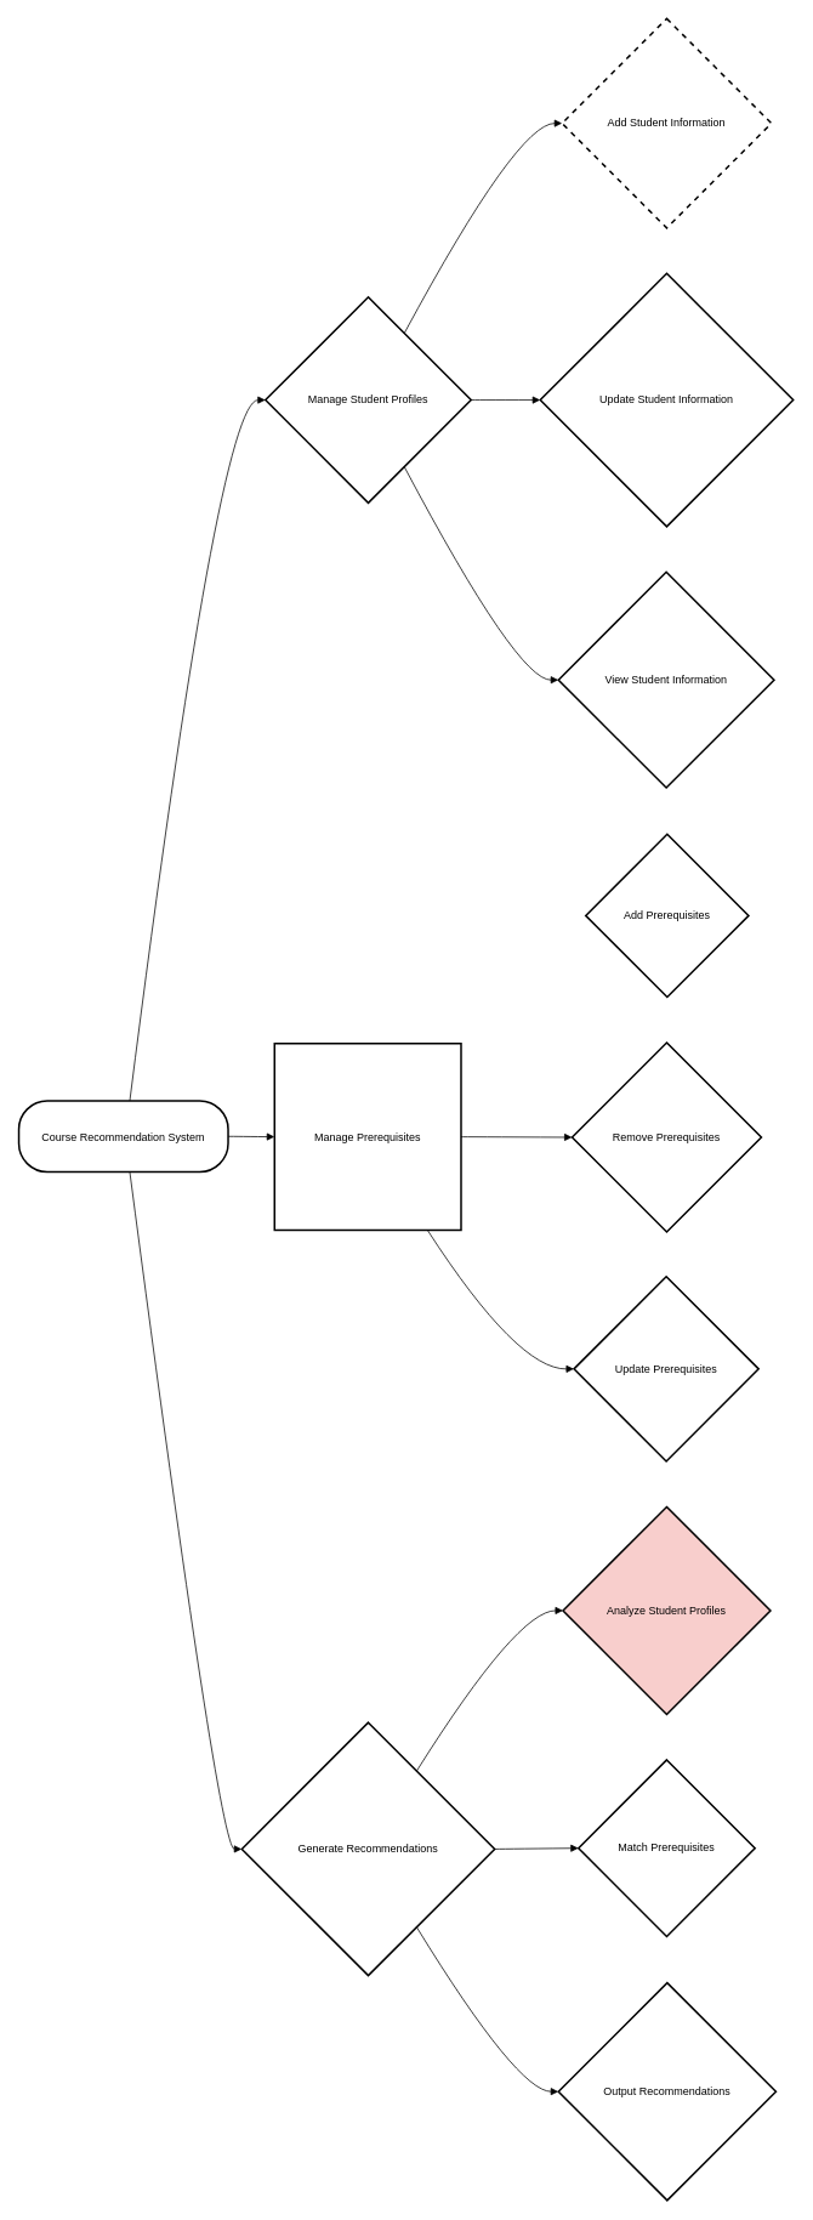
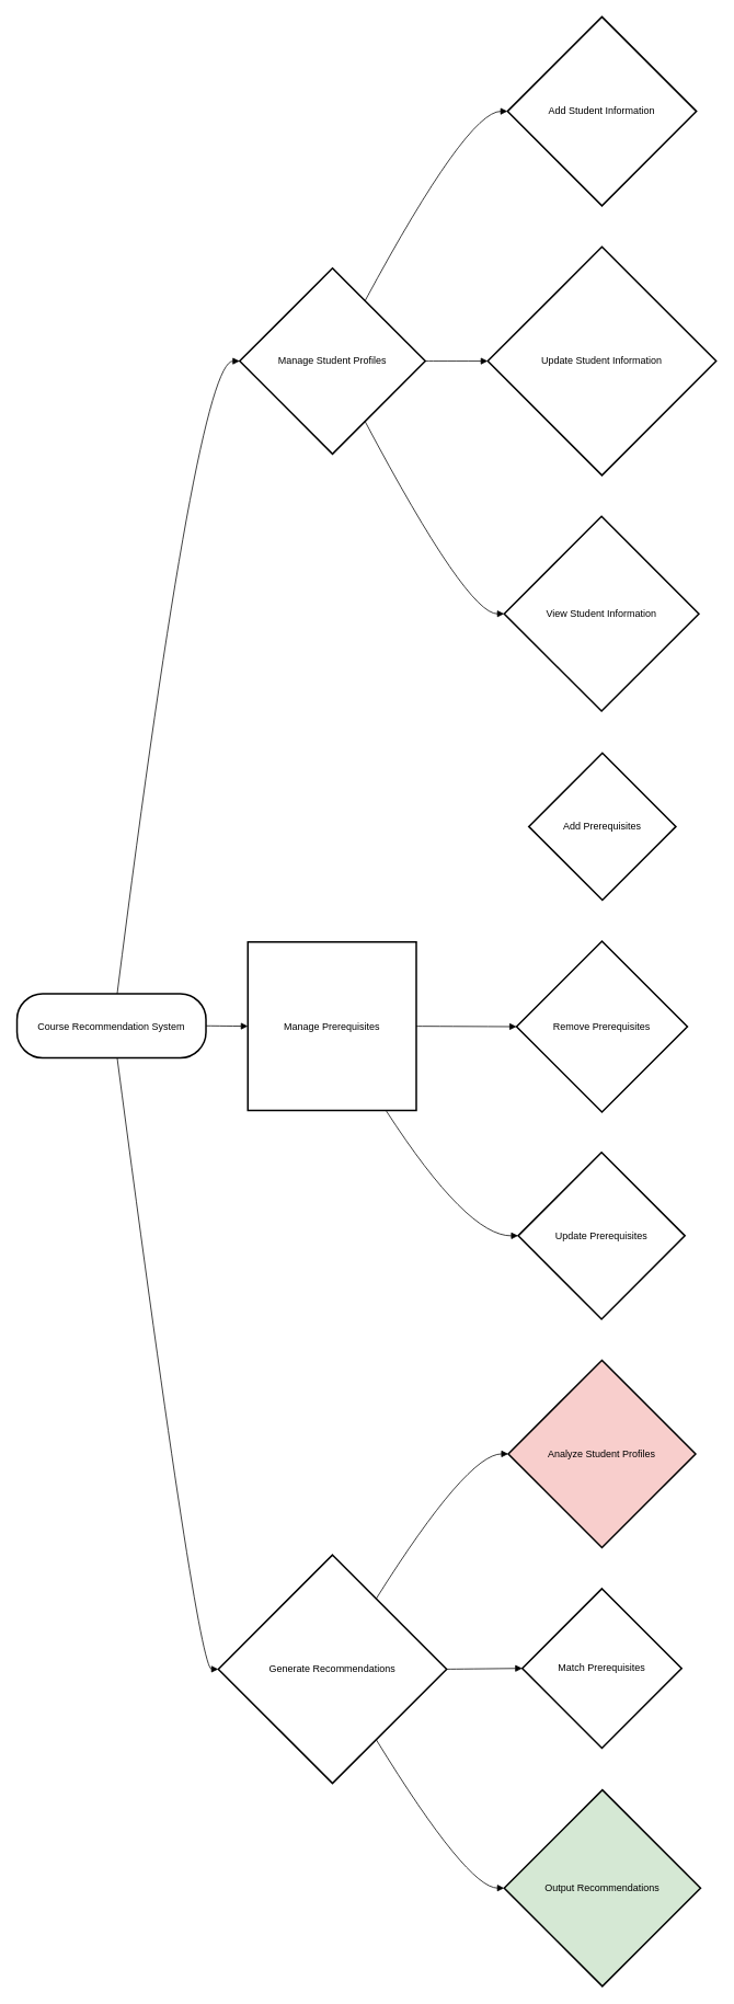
- <mxCell id="6" value="Add Student Information" style="rhombus;strokeWidth=2;whiteSpace=wrap;dashed=1;" vertex="1" parent="1"><mxGeometry x="617" y="20" width="230" height="230" as="geometry" /></mxCell>
+ <mxCell id="6" value="Add Student Information" style="rhombus;strokeWidth=2;whiteSpace=wrap;" vertex="1" parent="1"><mxGeometry x="617" y="20" width="230" height="230" as="geometry" /></mxCell>
- <mxCell id="14" value="Output Recommendations" style="rhombus;strokeWidth=2;whiteSpace=wrap;" vertex="1" parent="1"><mxGeometry x="613" y="2178" width="239" height="239" as="geometry" /></mxCell>
+ <mxCell id="14" value="Output Recommendations" style="rhombus;strokeWidth=2;whiteSpace=wrap;fillColor=#d5e8d4;" vertex="1" parent="1"><mxGeometry x="613" y="2178" width="239" height="239" as="geometry" /></mxCell>
